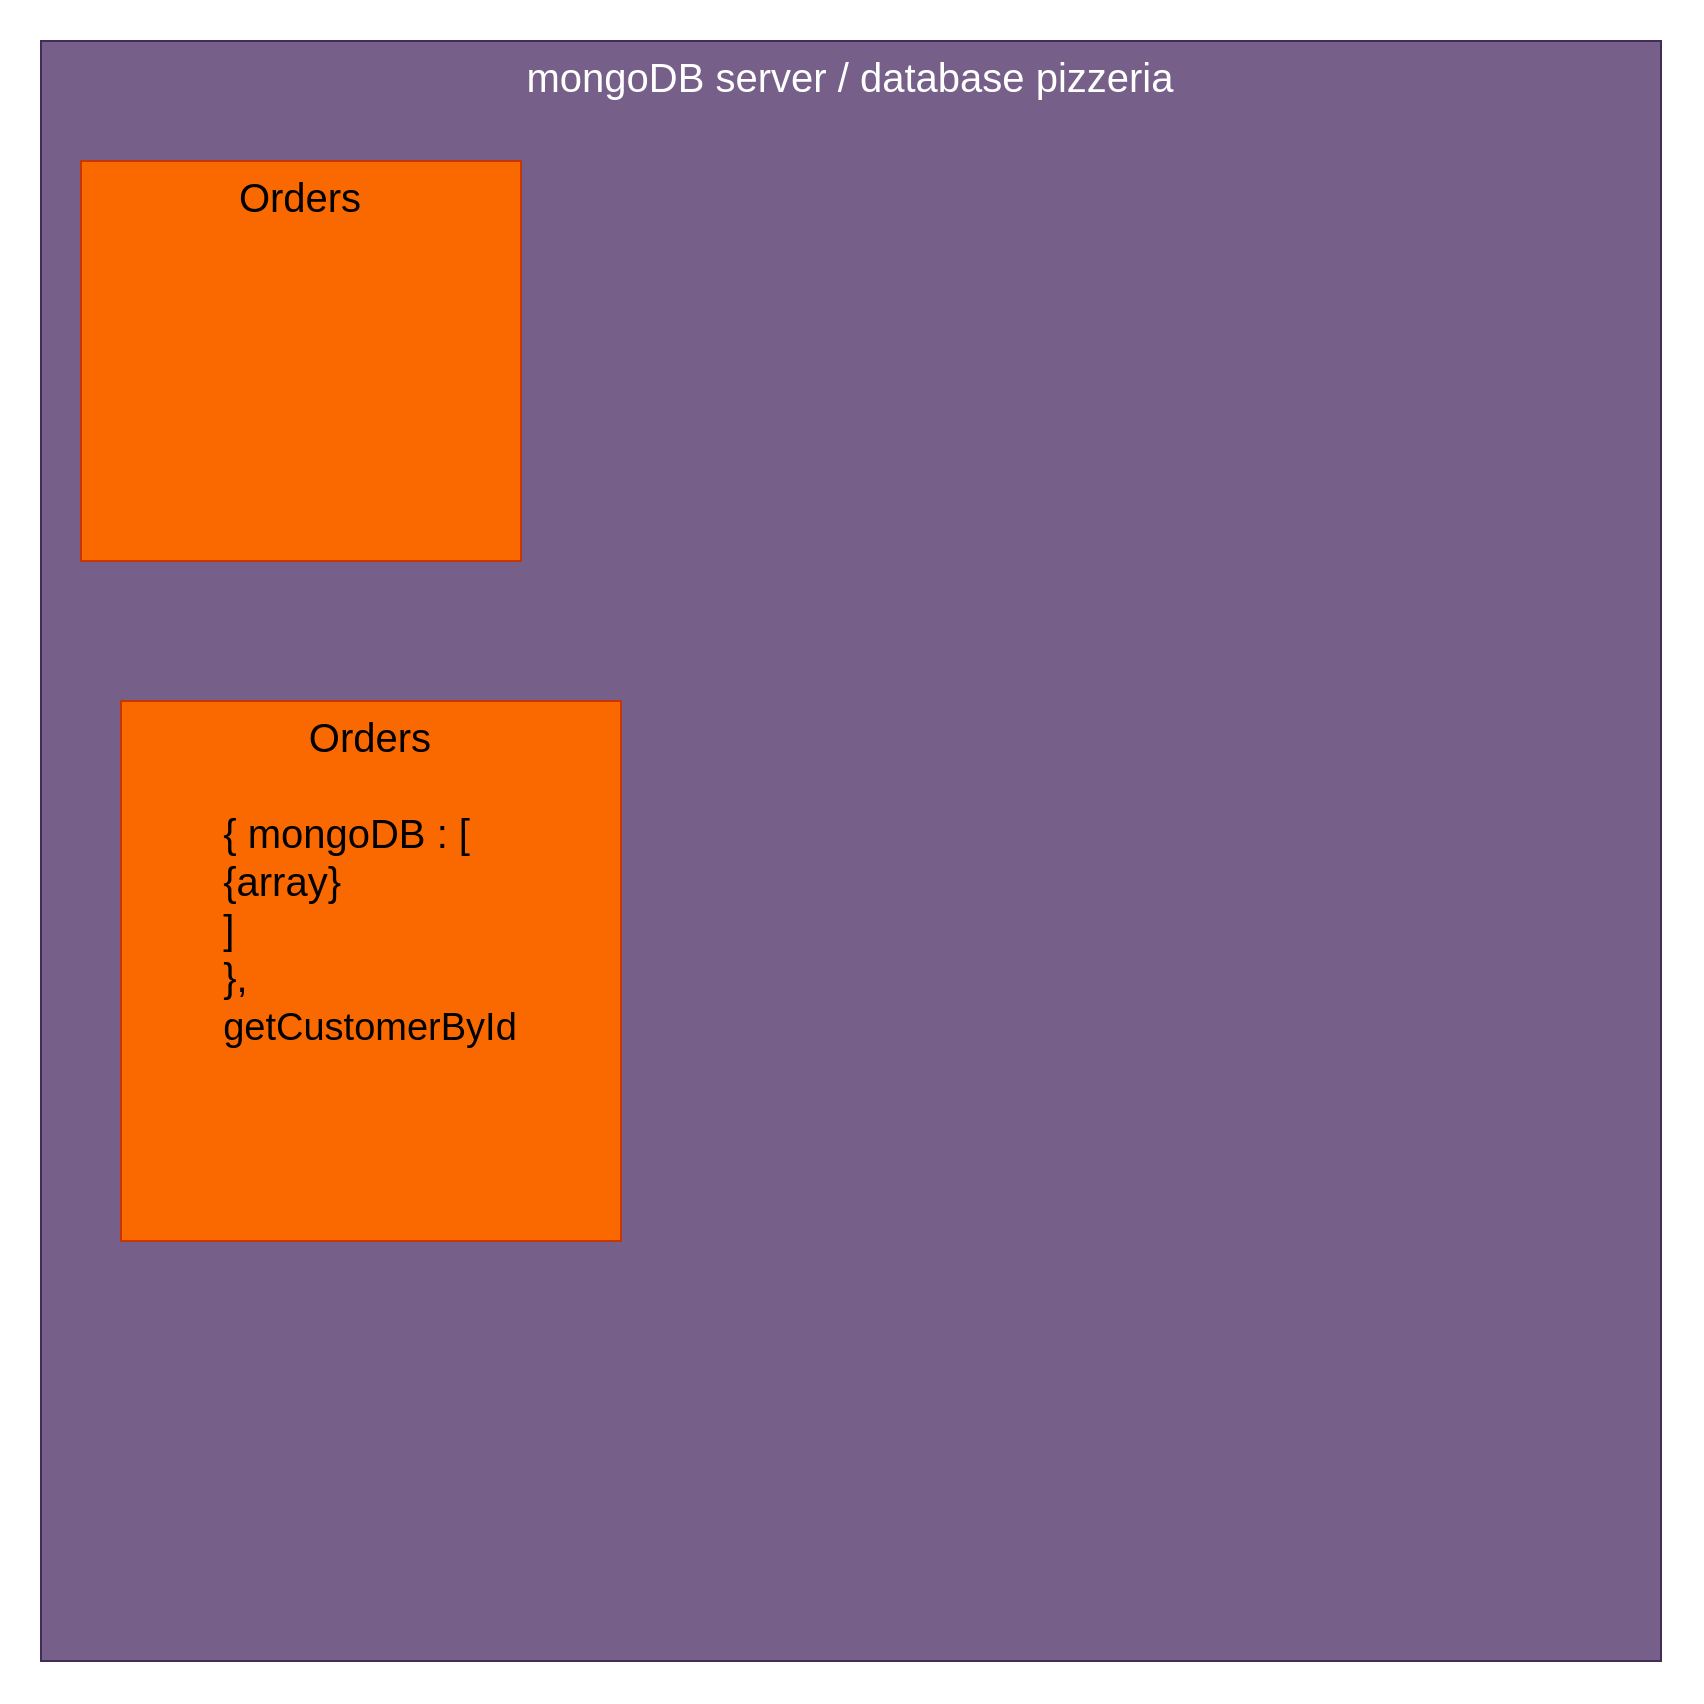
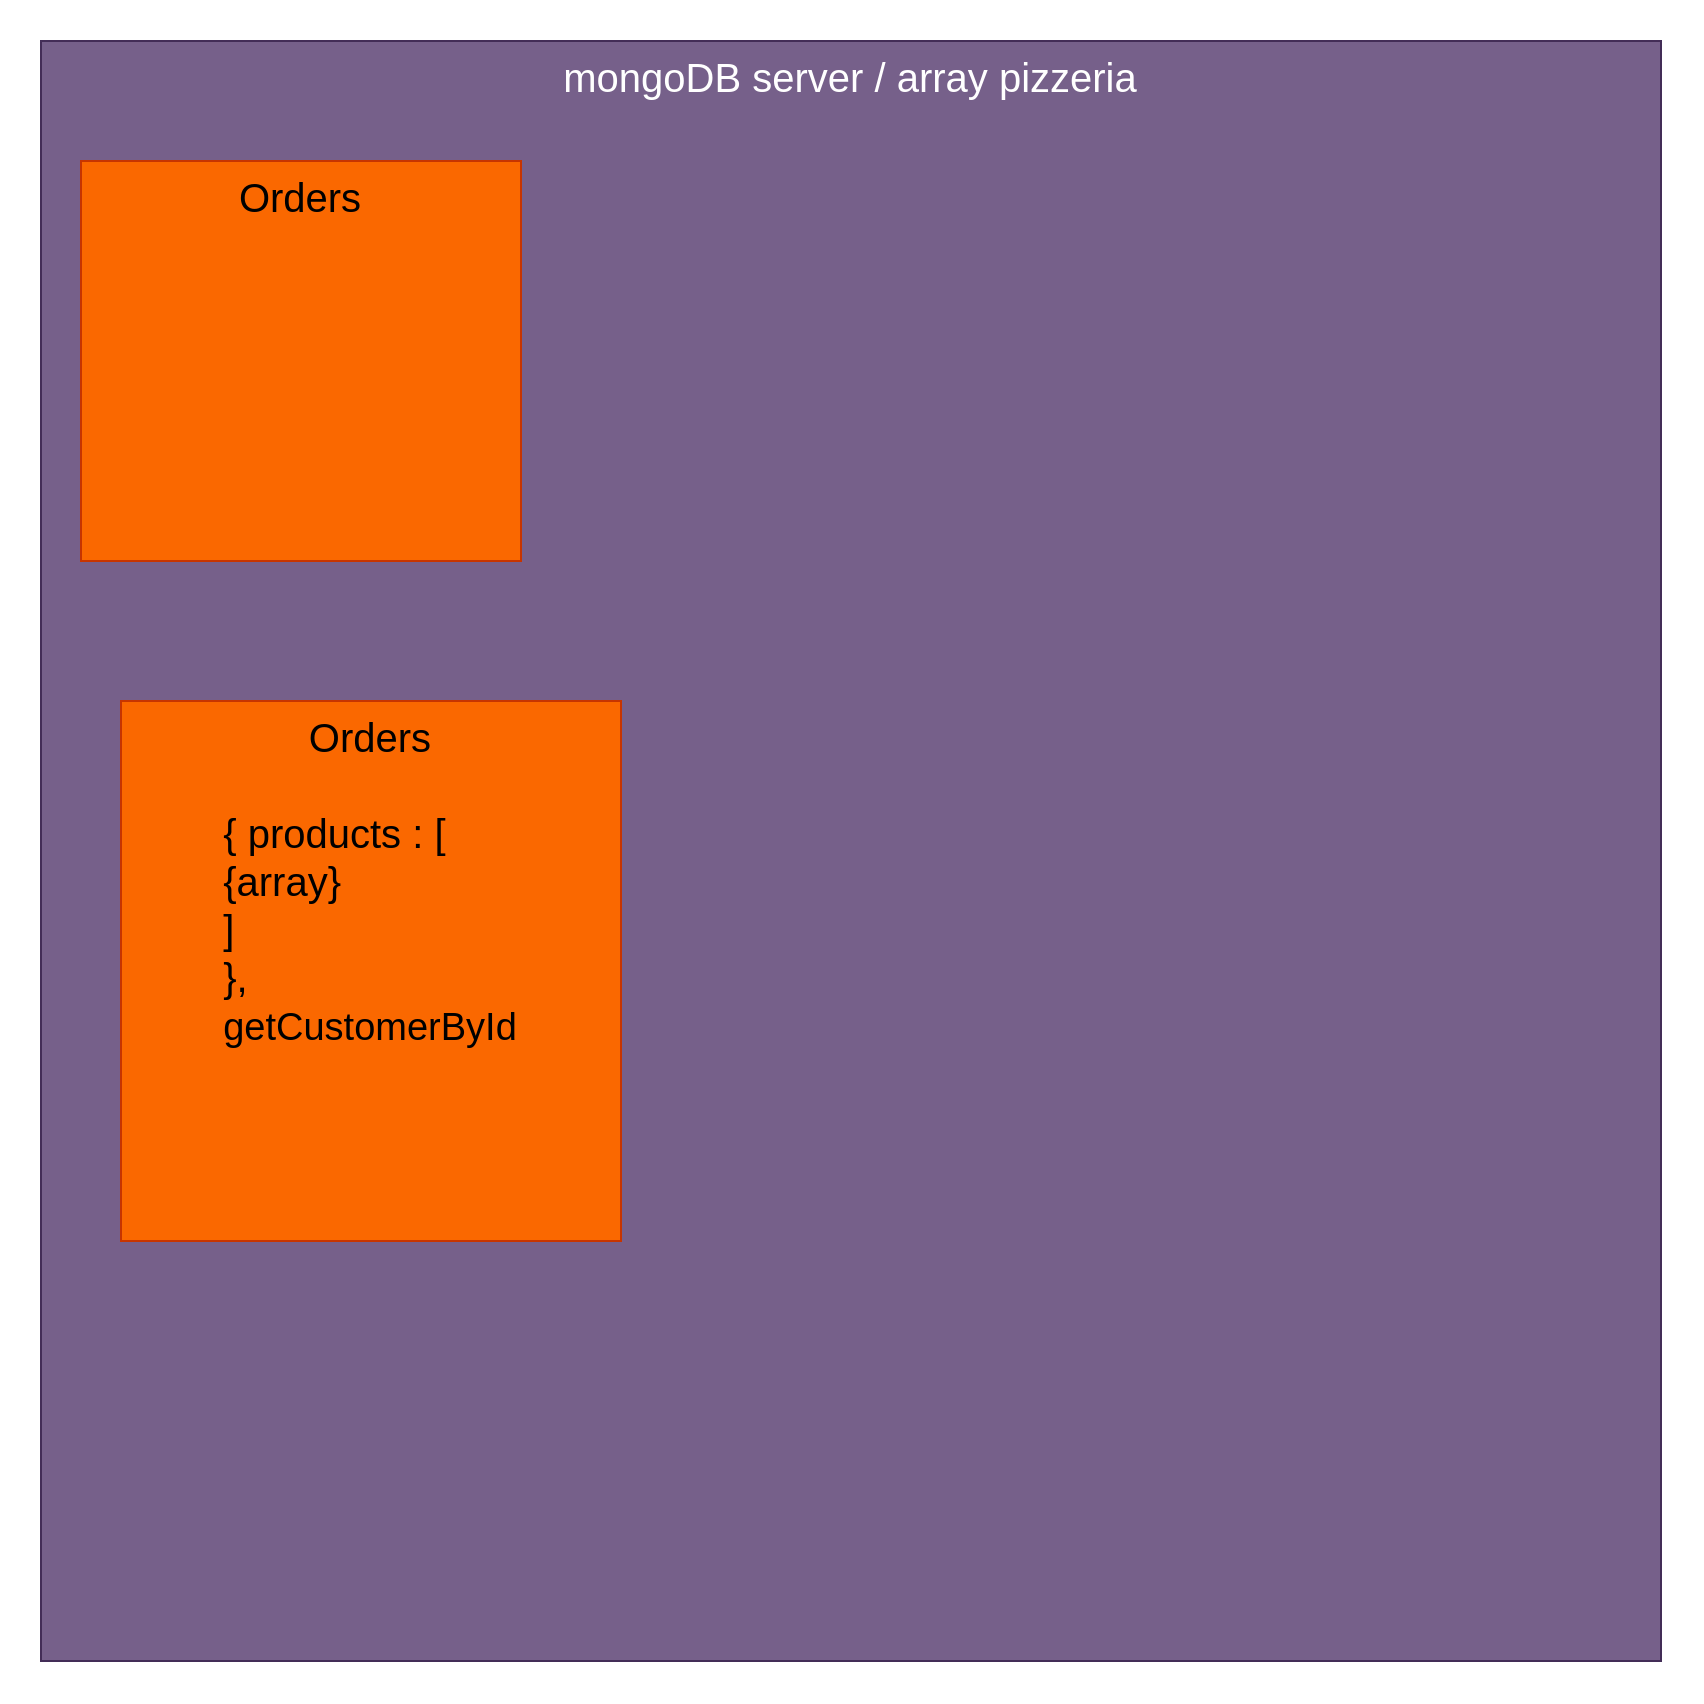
- <mxCell id="3" value="&lt;font face=&quot;Helvetica&quot;&gt;mongoDB server / database pizzeria&lt;br&gt;&lt;/font&gt;" style="rounded=0;whiteSpace=wrap;html=1;hachureGap=4;fontFamily=Architects Daughter;fontSource=https%3A%2F%2Ffonts.googleapis.com%2Fcss%3Ffamily%3DArchitects%2BDaughter;fontSize=20;fillColor=#76608a;fontColor=#ffffff;strokeColor=#432D57;verticalAlign=top;" parent="1" vertex="1"><mxGeometry x="20" y="20" width="810" height="810" as="geometry" /></mxCell>
+ <mxCell id="3" value="&lt;font face=&quot;Helvetica&quot;&gt;mongoDB server / array pizzeria&lt;br&gt;&lt;/font&gt;" style="rounded=0;whiteSpace=wrap;html=1;hachureGap=4;fontFamily=Architects Daughter;fontSource=https%3A%2F%2Ffonts.googleapis.com%2Fcss%3Ffamily%3DArchitects%2BDaughter;fontSize=20;fillColor=#76608a;fontColor=#ffffff;strokeColor=#432D57;verticalAlign=top;" parent="1" vertex="1"><mxGeometry x="20" y="20" width="810" height="810" as="geometry" /></mxCell>
- <mxCell id="5" value="&lt;div&gt;Orders&lt;/div&gt;&lt;div&gt;&lt;br&gt;&lt;/div&gt;&lt;div align=&quot;left&quot;&gt;{ mongoDB : [&lt;/div&gt;&lt;div align=&quot;left&quot;&gt;{array} &lt;br&gt;&lt;/div&gt;&lt;div align=&quot;left&quot;&gt;]&lt;br&gt;&lt;/div&gt;&lt;div align=&quot;left&quot;&gt;},&lt;br&gt;&lt;/div&gt;&lt;div align=&quot;left&quot;&gt;&lt;font style=&quot;font-size: 19px;&quot;&gt;getCustomerById&lt;/font&gt;&lt;br&gt;&lt;/div&gt;" style="rounded=0;whiteSpace=wrap;html=1;hachureGap=4;fontFamily=Helvetica;fontSize=20;fillColor=#fa6800;fontColor=#000000;strokeColor=#C73500;verticalAlign=top;" parent="1" vertex="1"><mxGeometry x="60" y="350" width="250" height="270" as="geometry" /></mxCell>
+ <mxCell id="5" value="&lt;div&gt;Orders&lt;/div&gt;&lt;div&gt;&lt;br&gt;&lt;/div&gt;&lt;div align=&quot;left&quot;&gt;{ products : [&lt;/div&gt;&lt;div align=&quot;left&quot;&gt;{array} &lt;br&gt;&lt;/div&gt;&lt;div align=&quot;left&quot;&gt;]&lt;br&gt;&lt;/div&gt;&lt;div align=&quot;left&quot;&gt;},&lt;br&gt;&lt;/div&gt;&lt;div align=&quot;left&quot;&gt;&lt;font style=&quot;font-size: 19px;&quot;&gt;getCustomerById&lt;/font&gt;&lt;br&gt;&lt;/div&gt;" style="rounded=0;whiteSpace=wrap;html=1;hachureGap=4;fontFamily=Helvetica;fontSize=20;fillColor=#fa6800;fontColor=#000000;strokeColor=#C73500;verticalAlign=top;" parent="1" vertex="1"><mxGeometry x="60" y="350" width="250" height="270" as="geometry" /></mxCell>
